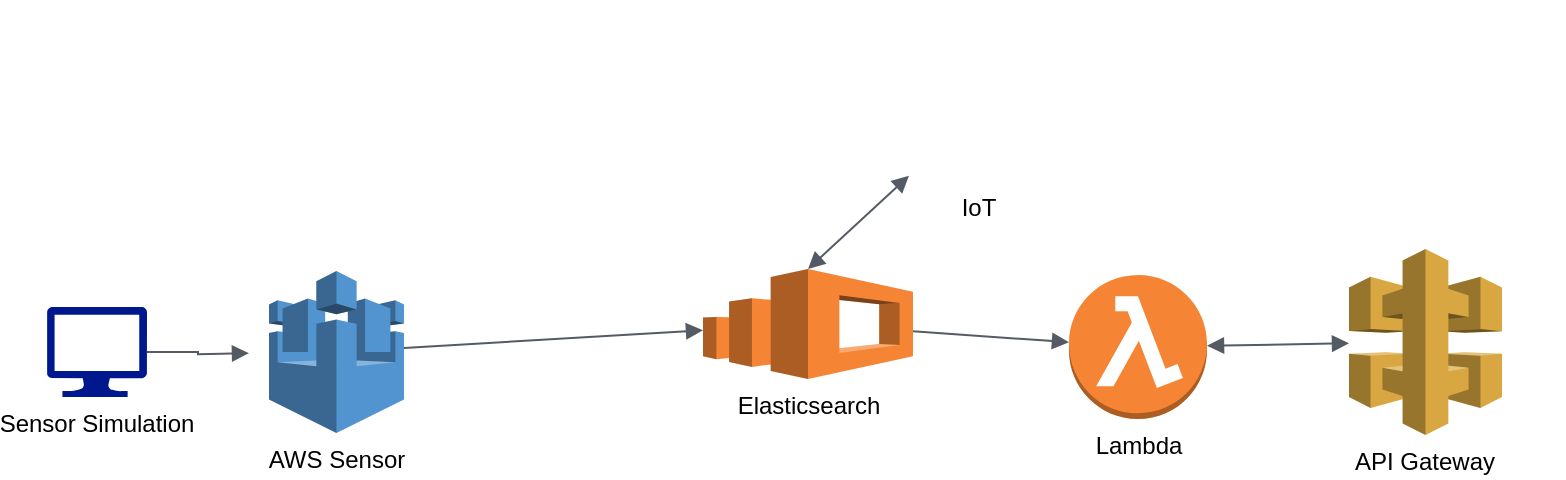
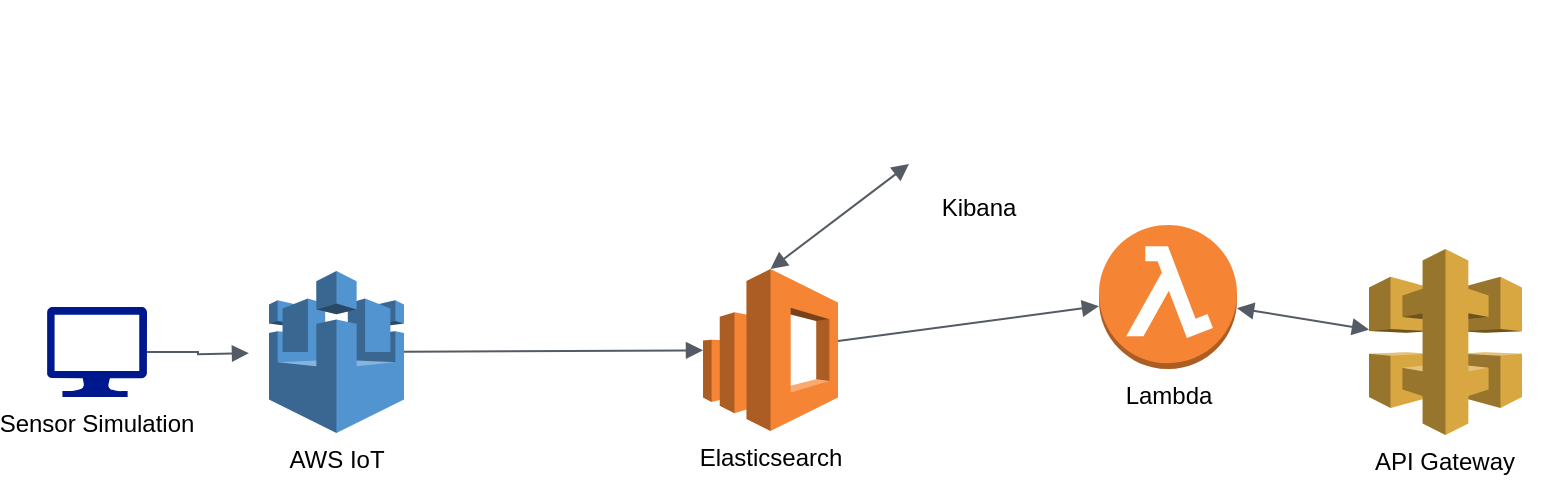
- <mxCell id="4" value="IoT" style="shape=image;html=1;verticalAlign=top;verticalLabelPosition=bottom;labelBackgroundColor=#ffffff;imageAspect=0;aspect=fixed;image=https://cdn4.iconfinder.com/data/icons/logos-brands-5/24/kibana-128.png" vertex="1" parent="1"><mxGeometry x="451" y="20" width="70" height="70" as="geometry" /></mxCell>
+ <mxCell id="4" value="Kibana" style="shape=image;html=1;verticalAlign=top;verticalLabelPosition=bottom;labelBackgroundColor=#ffffff;imageAspect=0;aspect=fixed;image=https://cdn4.iconfinder.com/data/icons/logos-brands-5/24/kibana-128.png" vertex="1" parent="1"><mxGeometry x="451" y="20" width="70" height="70" as="geometry" /></mxCell>
- <mxCell id="3" value="Elasticsearch" style="outlineConnect=0;dashed=0;verticalLabelPosition=bottom;verticalAlign=top;align=center;html=1;shape=mxgraph.aws3.elasticsearch_service;fillColor=#F58534;gradientColor=none;" vertex="1" parent="1"><mxGeometry x="348" y="134" width="105" height="55" as="geometry" /></mxCell>
+ <mxCell id="3" value="Elasticsearch" style="outlineConnect=0;dashed=0;verticalLabelPosition=bottom;verticalAlign=top;align=center;html=1;shape=mxgraph.aws3.elasticsearch_service;fillColor=#F58534;gradientColor=none;" vertex="1" parent="1"><mxGeometry x="348" y="134" width="67.5" height="81" as="geometry" /></mxCell>
- <mxCell id="6" value="API Gateway" style="outlineConnect=0;dashed=0;verticalLabelPosition=bottom;verticalAlign=top;align=center;html=1;shape=mxgraph.aws3.api_gateway;fillColor=#D9A741;gradientColor=none;" vertex="1" parent="1"><mxGeometry x="671" y="124" width="76.5" height="93" as="geometry" /></mxCell>
+ <mxCell id="6" value="API Gateway" style="outlineConnect=0;dashed=0;verticalLabelPosition=bottom;verticalAlign=top;align=center;html=1;shape=mxgraph.aws3.api_gateway;fillColor=#D9A741;gradientColor=none;" vertex="1" parent="1"><mxGeometry x="681" y="124" width="76.5" height="93" as="geometry" /></mxCell>
- <mxCell id="5" value="Lambda" style="outlineConnect=0;dashed=0;verticalLabelPosition=bottom;verticalAlign=top;align=center;html=1;shape=mxgraph.aws3.lambda_function;fillColor=#F58534;gradientColor=none;" vertex="1" parent="1"><mxGeometry x="531" y="137" width="69" height="72" as="geometry" /></mxCell>
+ <mxCell id="5" value="Lambda" style="outlineConnect=0;dashed=0;verticalLabelPosition=bottom;verticalAlign=top;align=center;html=1;shape=mxgraph.aws3.lambda_function;fillColor=#F58534;gradientColor=none;" vertex="1" parent="1"><mxGeometry x="546" y="112" width="69" height="72" as="geometry" /></mxCell>
- <mxCell id="2" value="AWS Sensor" style="outlineConnect=0;dashed=0;verticalLabelPosition=bottom;verticalAlign=top;align=center;html=1;shape=mxgraph.aws3.aws_iot;fillColor=#5294CF;gradientColor=none;" vertex="1" parent="1"><mxGeometry x="131" y="135" width="67.5" height="81" as="geometry" /></mxCell>
+ <mxCell id="2" value="AWS IoT" style="outlineConnect=0;dashed=0;verticalLabelPosition=bottom;verticalAlign=top;align=center;html=1;shape=mxgraph.aws3.aws_iot;fillColor=#5294CF;gradientColor=none;" vertex="1" parent="1"><mxGeometry x="131" y="135" width="67.5" height="81" as="geometry" /></mxCell>
